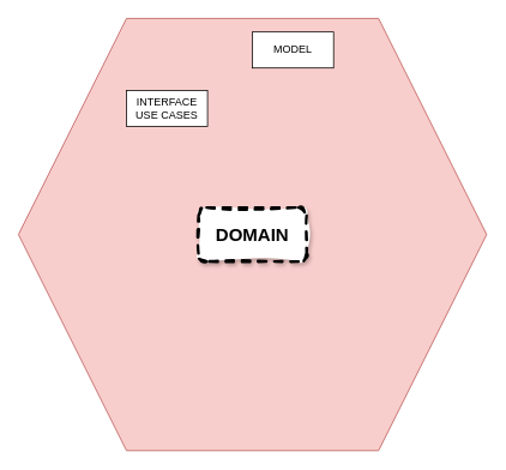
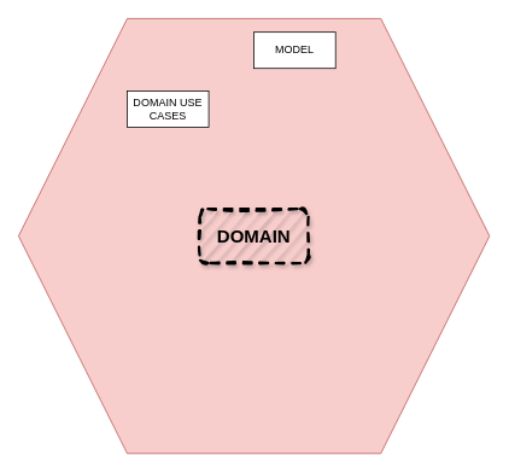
- <mxCell id="4" value="INTERFACE USE CASES" style="rounded=0;whiteSpace=wrap;html=1;" vertex="1" parent="1"><mxGeometry x="140" y="100" width="90" height="40" as="geometry" /></mxCell>
+ <mxCell id="4" value="DOMAIN USE CASES" style="rounded=0;whiteSpace=wrap;html=1;" vertex="1" parent="1"><mxGeometry x="140" y="100" width="90" height="40" as="geometry" /></mxCell>
- <mxCell id="3" value="DOMAIN" style="rounded=1;whiteSpace=wrap;html=1;fontSize=20;fontStyle=1;labelBackgroundColor=none;labelBorderColor=none;glass=0;shadow=1;dashed=1;sketch=1;curveFitting=1;jiggle=2;strokeWidth=3;" vertex="1" parent="1"><mxGeometry x="220" y="230" width="120" height="60" as="geometry" /></mxCell>
+ <mxCell id="3" value="DOMAIN" style="rounded=1;whiteSpace=wrap;html=1;fontSize=20;fontStyle=1;labelBackgroundColor=none;labelBorderColor=none;glass=0;shadow=1;dashed=1;sketch=1;curveFitting=1;jiggle=2;strokeWidth=3;fillColor=#f8cecc;" vertex="1" parent="1"><mxGeometry x="220" y="230" width="120" height="60" as="geometry" /></mxCell>
